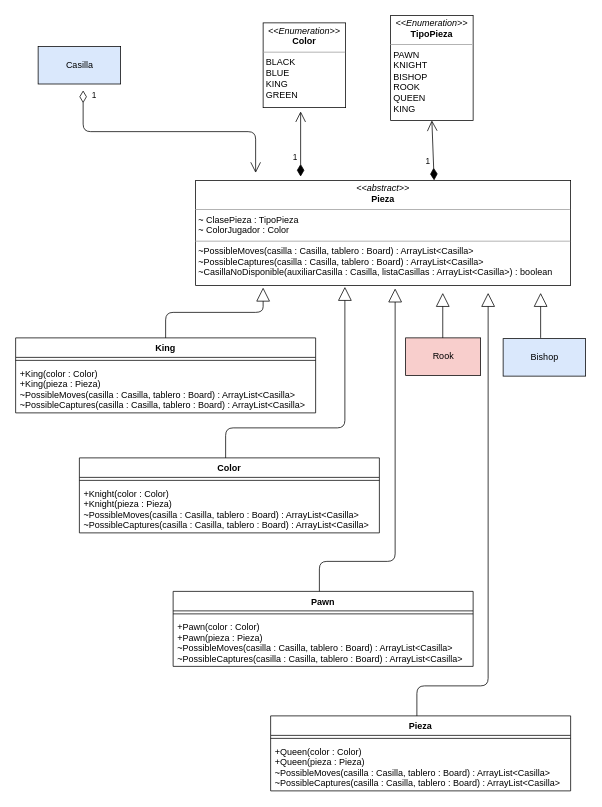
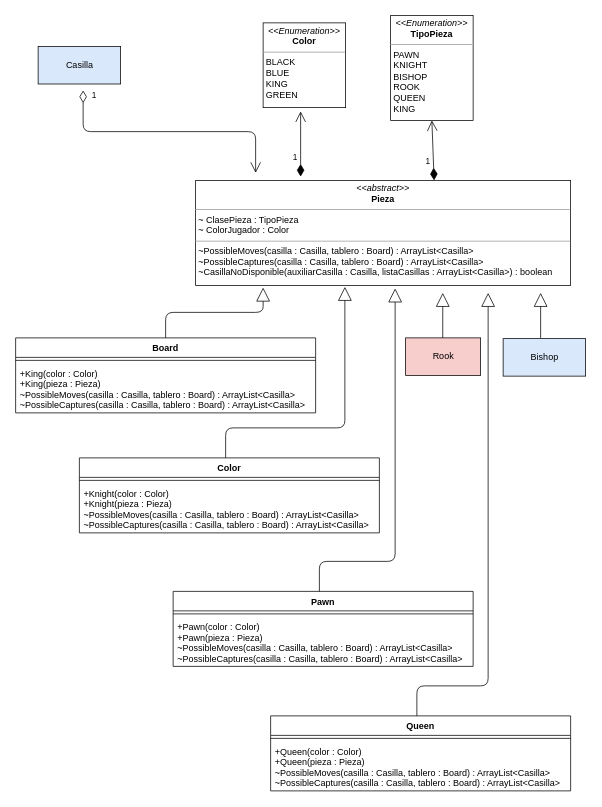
- <mxCell id="10" value="King" style="swimlane;fontStyle=1;align=center;verticalAlign=top;childLayout=stackLayout;horizontal=1;startSize=26;horizontalStack=0;resizeParent=1;resizeParentMax=0;resizeLast=0;collapsible=1;marginBottom=0;" vertex="1" parent="1"><mxGeometry x="20" y="450" width="400" height="100" as="geometry" /></mxCell>
+ <mxCell id="10" value="Board" style="swimlane;fontStyle=1;align=center;verticalAlign=top;childLayout=stackLayout;horizontal=1;startSize=26;horizontalStack=0;resizeParent=1;resizeParentMax=0;resizeLast=0;collapsible=1;marginBottom=0;" vertex="1" parent="1"><mxGeometry x="20" y="450" width="400" height="100" as="geometry" /></mxCell>
- <mxCell id="21" value="Pieza" style="swimlane;fontStyle=1;align=center;verticalAlign=top;childLayout=stackLayout;horizontal=1;startSize=26;horizontalStack=0;resizeParent=1;resizeParentMax=0;resizeLast=0;collapsible=1;marginBottom=0;" vertex="1" parent="1"><mxGeometry x="360" y="954" width="400" height="100" as="geometry" /></mxCell>
+ <mxCell id="21" value="Queen" style="swimlane;fontStyle=1;align=center;verticalAlign=top;childLayout=stackLayout;horizontal=1;startSize=26;horizontalStack=0;resizeParent=1;resizeParentMax=0;resizeLast=0;collapsible=1;marginBottom=0;" vertex="1" parent="1"><mxGeometry x="360" y="954" width="400" height="100" as="geometry" /></mxCell>
